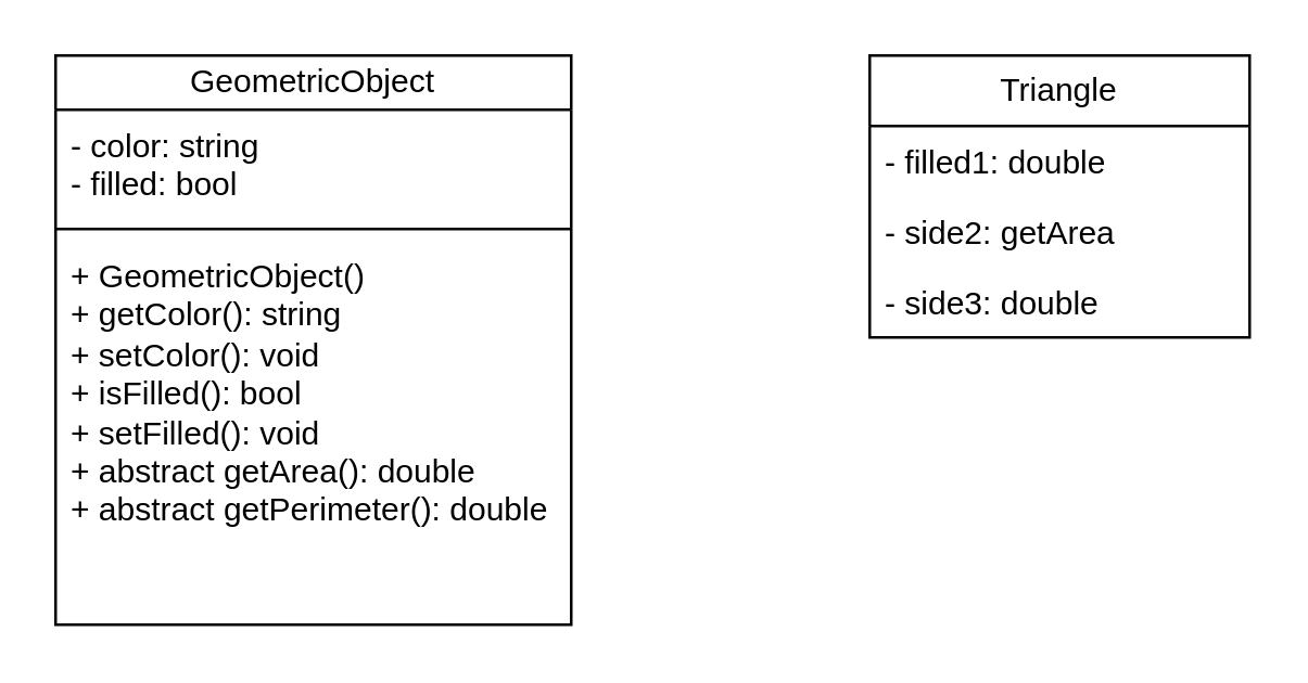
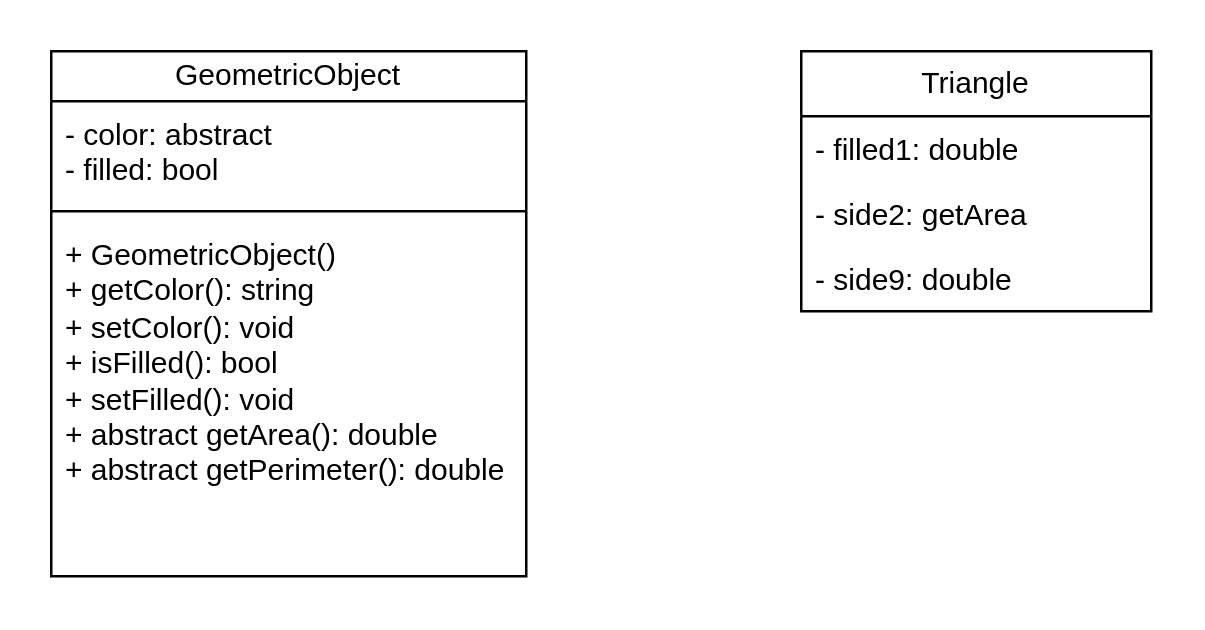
- <mxCell id="7" value="- color: string&lt;div&gt;- filled: bool&lt;/div&gt;" style="text;strokeColor=none;fillColor=none;align=left;verticalAlign=top;spacingLeft=4;spacingRight=4;overflow=hidden;rotatable=0;points=[[0,0.5],[1,0.5]];portConstraint=eastwest;whiteSpace=wrap;html=1;" vertex="1" parent="6"><mxGeometry y="20" width="190" height="40" as="geometry" /></mxCell>
+ <mxCell id="7" value="- color: abstract&lt;div&gt;- filled: bool&lt;/div&gt;" style="text;strokeColor=none;fillColor=none;align=left;verticalAlign=top;spacingLeft=4;spacingRight=4;overflow=hidden;rotatable=0;points=[[0,0.5],[1,0.5]];portConstraint=eastwest;whiteSpace=wrap;html=1;" vertex="1" parent="6"><mxGeometry y="20" width="190" height="40" as="geometry" /></mxCell>
- <mxCell id="5" value="- side3: double" style="text;strokeColor=none;fillColor=none;align=left;verticalAlign=top;spacingLeft=4;spacingRight=4;overflow=hidden;rotatable=0;points=[[0,0.5],[1,0.5]];portConstraint=eastwest;whiteSpace=wrap;html=1;" vertex="1" parent="2"><mxGeometry y="78" width="140" height="26" as="geometry" /></mxCell>
+ <mxCell id="5" value="- side9: double" style="text;strokeColor=none;fillColor=none;align=left;verticalAlign=top;spacingLeft=4;spacingRight=4;overflow=hidden;rotatable=0;points=[[0,0.5],[1,0.5]];portConstraint=eastwest;whiteSpace=wrap;html=1;" vertex="1" parent="2"><mxGeometry y="78" width="140" height="26" as="geometry" /></mxCell>
